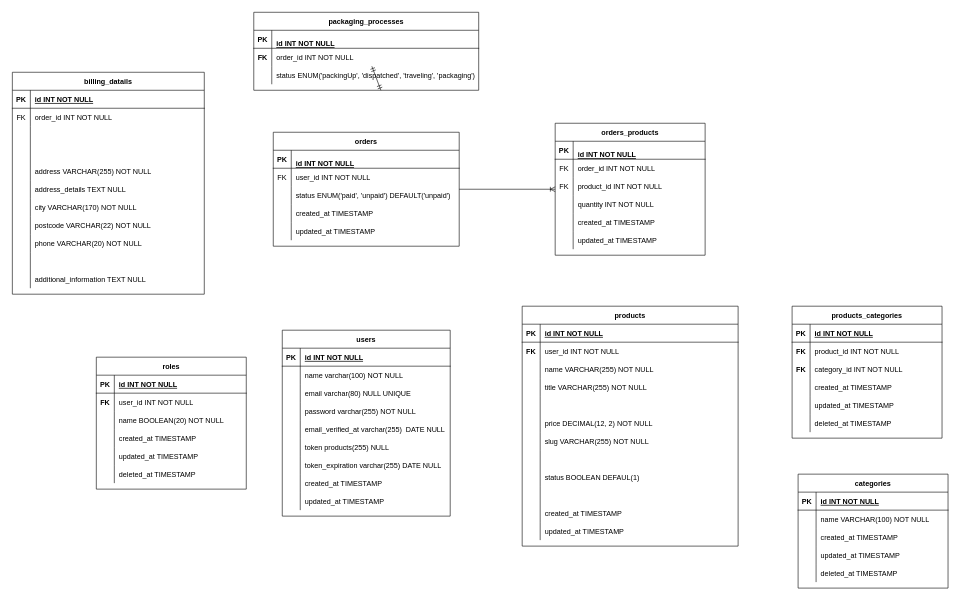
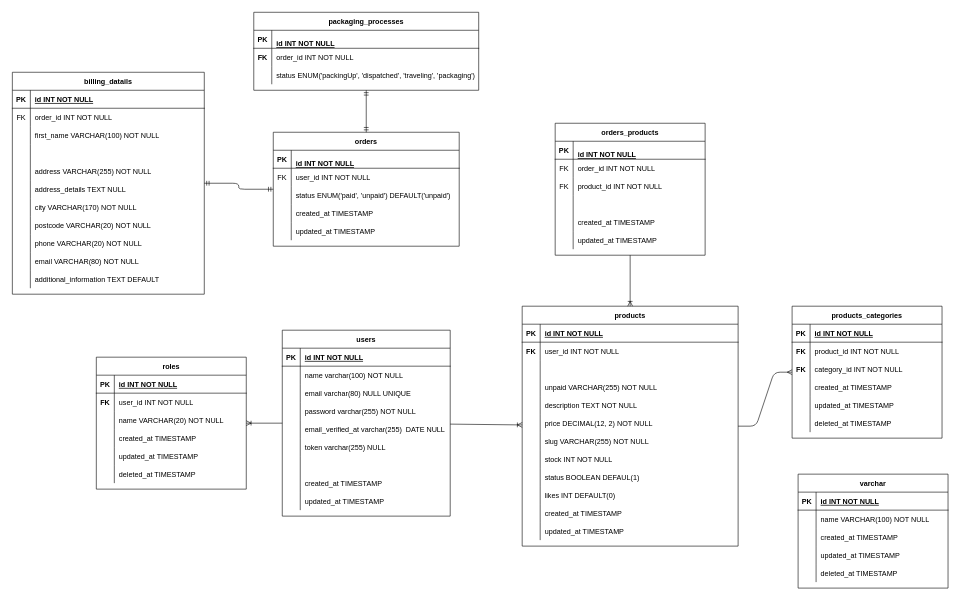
- <mxCell id="205" value="" style="fontSize=12;html=1;endArrow=ERmandOne;startArrow=ERmandOne;" parent="1" source="195" target="204" edge="1"><mxGeometry width="100" height="100" relative="1" as="geometry"><mxPoint x="330" y="340" as="sourcePoint" /><mxPoint x="465" y="325" as="targetPoint" /></mxGeometry></mxCell>
+ <mxCell id="205" value="" style="fontSize=12;html=1;endArrow=ERmandOne;startArrow=ERmandOne;" parent="1" source="195" target="124" edge="1"><mxGeometry width="100" height="100" relative="1" as="geometry"><mxPoint x="330" y="340" as="sourcePoint" /><mxPoint x="465" y="325" as="targetPoint" /></mxGeometry></mxCell>
+ <mxCell id="170" value="first_name VARCHAR(100) NOT NULL" style="shape=partialRectangle;overflow=hidden;connectable=0;fillColor=none;top=0;left=0;bottom=0;right=0;align=left;spacingLeft=6;" parent="168" vertex="1"><mxGeometry x="30" width="290" height="30" as="geometry"><mxRectangle width="290" height="30" as="alternateBounds" /></mxGeometry></mxCell>
+ <mxCell id="194" value="" style="fontSize=12;html=1;endArrow=ERmandOne;startArrow=ERmandOne;edgeStyle=orthogonalEdgeStyle;" parent="1" source="161" target="124" edge="1"><mxGeometry width="100" height="100" relative="1" as="geometry"><mxPoint x="660" y="205" as="sourcePoint" /><mxPoint x="730" y="350" as="targetPoint" /></mxGeometry></mxCell>
- <mxCell id="159" value="" style="fontSize=12;html=1;endArrow=ERoneToMany;rounded=0;" parent="1" source="124" target="140" edge="1"><mxGeometry width="100" height="100" relative="1" as="geometry"><mxPoint x="770" y="780" as="sourcePoint" /><mxPoint x="890" y="795" as="targetPoint" /></mxGeometry></mxCell>
- <mxCell id="152" value="quantity INT NOT NULL" style="shape=partialRectangle;overflow=hidden;connectable=0;fillColor=none;top=0;left=0;bottom=0;right=0;align=left;spacingLeft=6;" parent="150" vertex="1"><mxGeometry x="30" width="220" height="30" as="geometry"><mxRectangle width="220" height="30" as="alternateBounds" /></mxGeometry></mxCell>
- <mxCell id="184" value="postcode VARCHAR(22) NOT NULL" style="shape=partialRectangle;overflow=hidden;connectable=0;fillColor=none;top=0;left=0;bottom=0;right=0;align=left;spacingLeft=6;" parent="182" vertex="1"><mxGeometry x="30" width="290" height="30" as="geometry"><mxRectangle width="290" height="30" as="alternateBounds" /></mxGeometry></mxCell>
+ <mxCell id="184" value="postcode VARCHAR(20) NOT NULL" style="shape=partialRectangle;overflow=hidden;connectable=0;fillColor=none;top=0;left=0;bottom=0;right=0;align=left;spacingLeft=6;" parent="182" vertex="1"><mxGeometry x="30" width="290" height="30" as="geometry"><mxRectangle width="290" height="30" as="alternateBounds" /></mxGeometry></mxCell>
+ <mxCell id="190" value="email VARCHAR(80) NOT NULL" style="shape=partialRectangle;overflow=hidden;connectable=0;fillColor=none;top=0;left=0;bottom=0;right=0;align=left;spacingLeft=6;" parent="188" vertex="1"><mxGeometry x="30" width="290" height="30" as="geometry"><mxRectangle width="290" height="30" as="alternateBounds" /></mxGeometry></mxCell>
- <mxCell id="193" value="additional_information TEXT NULL" style="shape=partialRectangle;overflow=hidden;connectable=0;fillColor=none;top=0;left=0;bottom=0;right=0;align=left;spacingLeft=6;" parent="191" vertex="1"><mxGeometry x="30" width="290" height="30" as="geometry"><mxRectangle width="290" height="30" as="alternateBounds" /></mxGeometry></mxCell>
+ <mxCell id="193" value="additional_information TEXT DEFAULT" style="shape=partialRectangle;overflow=hidden;connectable=0;fillColor=none;top=0;left=0;bottom=0;right=0;align=left;spacingLeft=6;" parent="191" vertex="1"><mxGeometry x="30" width="290" height="30" as="geometry"><mxRectangle width="290" height="30" as="alternateBounds" /></mxGeometry></mxCell>
+ <mxCell id="160" value="" style="fontSize=12;html=1;endArrow=ERoneToMany;rounded=0;exitX=0.5;exitY=1;exitDx=0;exitDy=0;entryX=0.5;entryY=0;entryDx=0;entryDy=0;" parent="1" source="140" target="50" edge="1"><mxGeometry width="100" height="100" relative="1" as="geometry"><mxPoint x="780" y="790" as="sourcePoint" /><mxPoint x="1290" y="450" as="targetPoint" /></mxGeometry></mxCell>
- <mxCell id="59" value="name VARCHAR(255) NOT NULL" style="shape=partialRectangle;overflow=hidden;connectable=0;fillColor=none;top=0;left=0;bottom=0;right=0;align=left;spacingLeft=6;" parent="57" vertex="1"><mxGeometry x="30" width="330" height="30" as="geometry"><mxRectangle width="330" height="30" as="alternateBounds" /></mxGeometry></mxCell>
- <mxCell id="62" value="title VARCHAR(255) NOT NULL" style="shape=partialRectangle;overflow=hidden;connectable=0;fillColor=none;top=0;left=0;bottom=0;right=0;align=left;spacingLeft=6;" parent="60" vertex="1"><mxGeometry x="30" width="330" height="30" as="geometry"><mxRectangle width="330" height="30" as="alternateBounds" /></mxGeometry></mxCell>
+ <mxCell id="62" value="unpaid VARCHAR(255) NOT NULL" style="shape=partialRectangle;overflow=hidden;connectable=0;fillColor=none;top=0;left=0;bottom=0;right=0;align=left;spacingLeft=6;" parent="60" vertex="1"><mxGeometry x="30" width="330" height="30" as="geometry"><mxRectangle width="330" height="30" as="alternateBounds" /></mxGeometry></mxCell>
+ <mxCell id="123" value="" style="edgeStyle=entityRelationEdgeStyle;fontSize=12;html=1;endArrow=ERmany;" parent="1" source="50" target="88" edge="1"><mxGeometry width="100" height="100" relative="1" as="geometry"><mxPoint x="1290" y="750" as="sourcePoint" /><mxPoint x="1490" y="735" as="targetPoint" /></mxGeometry></mxCell>
+ <mxCell id="65" value="description TEXT NOT NULL" style="shape=partialRectangle;overflow=hidden;connectable=0;fillColor=none;top=0;left=0;bottom=0;right=0;align=left;spacingLeft=6;" parent="63" vertex="1"><mxGeometry x="30" width="330" height="30" as="geometry"><mxRectangle width="330" height="30" as="alternateBounds" /></mxGeometry></mxCell>
- <mxCell id="39" value="name BOOLEAN(20) NOT NULL" style="shape=partialRectangle;overflow=hidden;connectable=0;fillColor=none;top=0;left=0;bottom=0;right=0;align=left;spacingLeft=6;" parent="37" vertex="1"><mxGeometry x="30" width="220" height="30" as="geometry"><mxRectangle width="220" height="30" as="alternateBounds" /></mxGeometry></mxCell>
+ <mxCell id="39" value="name VARCHAR(20) NOT NULL" style="shape=partialRectangle;overflow=hidden;connectable=0;fillColor=none;top=0;left=0;bottom=0;right=0;align=left;spacingLeft=6;" parent="37" vertex="1"><mxGeometry x="30" width="220" height="30" as="geometry"><mxRectangle width="220" height="30" as="alternateBounds" /></mxGeometry></mxCell>
+ <mxCell id="49" value="" style="fontSize=12;html=1;endArrow=ERoneToMany;rounded=0;" parent="1" source="2" target="30" edge="1"><mxGeometry width="100" height="100" relative="1" as="geometry"><mxPoint x="300" y="720" as="sourcePoint" /><mxPoint x="490" y="870" as="targetPoint" /></mxGeometry></mxCell>
+ <mxCell id="87" value="" style="fontSize=12;html=1;endArrow=ERoneToMany;rounded=0;" parent="1" source="2" target="50" edge="1"><mxGeometry width="100" height="100" relative="1" as="geometry"><mxPoint x="480" y="770" as="sourcePoint" /><mxPoint x="380" y="890" as="targetPoint" /></mxGeometry></mxCell>
- <mxCell id="20" value="token products(255) NULL" style="shape=partialRectangle;overflow=hidden;connectable=0;fillColor=none;top=0;left=0;bottom=0;right=0;align=left;spacingLeft=6;" parent="18" vertex="1"><mxGeometry x="30" width="250" height="30" as="geometry"><mxRectangle width="250" height="30" as="alternateBounds" /></mxGeometry></mxCell>
+ <mxCell id="20" value="token varchar(255) NULL" style="shape=partialRectangle;overflow=hidden;connectable=0;fillColor=none;top=0;left=0;bottom=0;right=0;align=left;spacingLeft=6;" parent="18" vertex="1"><mxGeometry x="30" width="250" height="30" as="geometry"><mxRectangle width="250" height="30" as="alternateBounds" /></mxGeometry></mxCell>
+ <mxCell id="74" value="stock INT NOT NULL" style="shape=partialRectangle;overflow=hidden;connectable=0;fillColor=none;top=0;left=0;bottom=0;right=0;align=left;spacingLeft=6;" parent="72" vertex="1"><mxGeometry x="30" width="330" height="30" as="geometry"><mxRectangle width="330" height="30" as="alternateBounds" /></mxGeometry></mxCell>
- <mxCell id="23" value="token_expiration varchar(255) DATE NULL" style="shape=partialRectangle;overflow=hidden;connectable=0;fillColor=none;top=0;left=0;bottom=0;right=0;align=left;spacingLeft=6;" parent="21" vertex="1"><mxGeometry x="30" width="250" height="30" as="geometry"><mxRectangle width="250" height="30" as="alternateBounds" /></mxGeometry></mxCell>
- <mxCell id="107" value="categories" style="shape=table;startSize=30;container=1;collapsible=1;childLayout=tableLayout;fixedRows=1;rowLines=0;fontStyle=1;align=center;resizeLast=1;" parent="1" vertex="1"><mxGeometry x="1330" y="790" width="250" height="190" as="geometry" /></mxCell>
+ <mxCell id="107" value="varchar" style="shape=table;startSize=30;container=1;collapsible=1;childLayout=tableLayout;fixedRows=1;rowLines=0;fontStyle=1;align=center;resizeLast=1;" parent="1" vertex="1"><mxGeometry x="1330" y="790" width="250" height="190" as="geometry" /></mxCell>
+ <mxCell id="80" value="likes INT DEFAULT(0)" style="shape=partialRectangle;overflow=hidden;connectable=0;fillColor=none;top=0;left=0;bottom=0;right=0;align=left;spacingLeft=6;" parent="78" vertex="1"><mxGeometry x="30" width="330" height="30" as="geometry"><mxRectangle width="330" height="30" as="alternateBounds" /></mxGeometry></mxCell>
